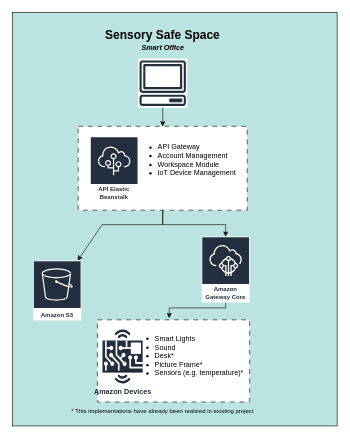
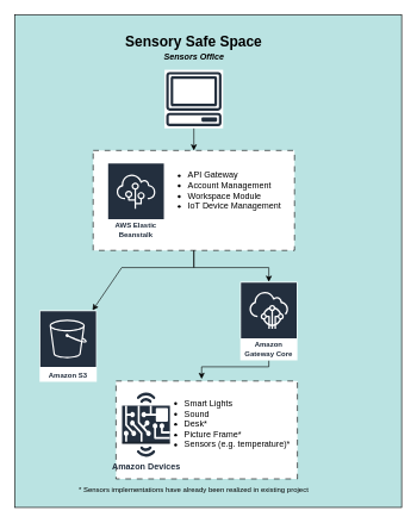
- <mxCell id="14" value="Smart Office" style="text;html=1;align=center;verticalAlign=middle;whiteSpace=wrap;rounded=0;fontStyle=3" parent="1" vertex="1"><mxGeometry x="207.75" y="70" width="126.5" height="20" as="geometry" /></mxCell>
+ <mxCell id="14" value="Sensors Office" style="text;html=1;align=center;verticalAlign=middle;whiteSpace=wrap;rounded=0;fontStyle=3" parent="1" vertex="1"><mxGeometry x="207.75" y="70" width="126.5" height="20" as="geometry" /></mxCell>
- <mxCell id="7" value="API Elastic Beanstalk" style="sketch=0;outlineConnect=0;fontColor=#232F3E;gradientColor=none;strokeColor=#ffffff;fillColor=#232F3E;dashed=0;verticalLabelPosition=middle;verticalAlign=bottom;align=center;html=1;whiteSpace=wrap;fontSize=10;fontStyle=1;spacing=3;shape=mxgraph.aws4.productIcon;prIcon=mxgraph.aws4.elastic_beanstalk;" parent="1" vertex="1"><mxGeometry x="150" y="227.09" width="80" height="110" as="geometry" /></mxCell>
+ <mxCell id="7" value="AWS Elastic Beanstalk" style="sketch=0;outlineConnect=0;fontColor=#232F3E;gradientColor=none;strokeColor=#ffffff;fillColor=#232F3E;dashed=0;verticalLabelPosition=middle;verticalAlign=bottom;align=center;html=1;whiteSpace=wrap;fontSize=10;fontStyle=1;spacing=3;shape=mxgraph.aws4.productIcon;prIcon=mxgraph.aws4.elastic_beanstalk;" parent="1" vertex="1"><mxGeometry x="150" y="227.09" width="80" height="110" as="geometry" /></mxCell>
- <mxCell id="13" value="&lt;font style=&quot;font-size: 10px;&quot;&gt;* This implementations have already been realized in existing project&lt;/font&gt;" style="text;html=1;align=center;verticalAlign=middle;whiteSpace=wrap;rounded=0;fontSize=10;" parent="1" vertex="1"><mxGeometry x="66" y="670" width="410" height="30" as="geometry" /></mxCell>
+ <mxCell id="13" value="&lt;font style=&quot;font-size: 10px;&quot;&gt;* Sensors implementations have already been realized in existing project&lt;/font&gt;" style="text;html=1;align=center;verticalAlign=middle;whiteSpace=wrap;rounded=0;fontSize=10;" parent="1" vertex="1"><mxGeometry x="66" y="670" width="410" height="30" as="geometry" /></mxCell>
